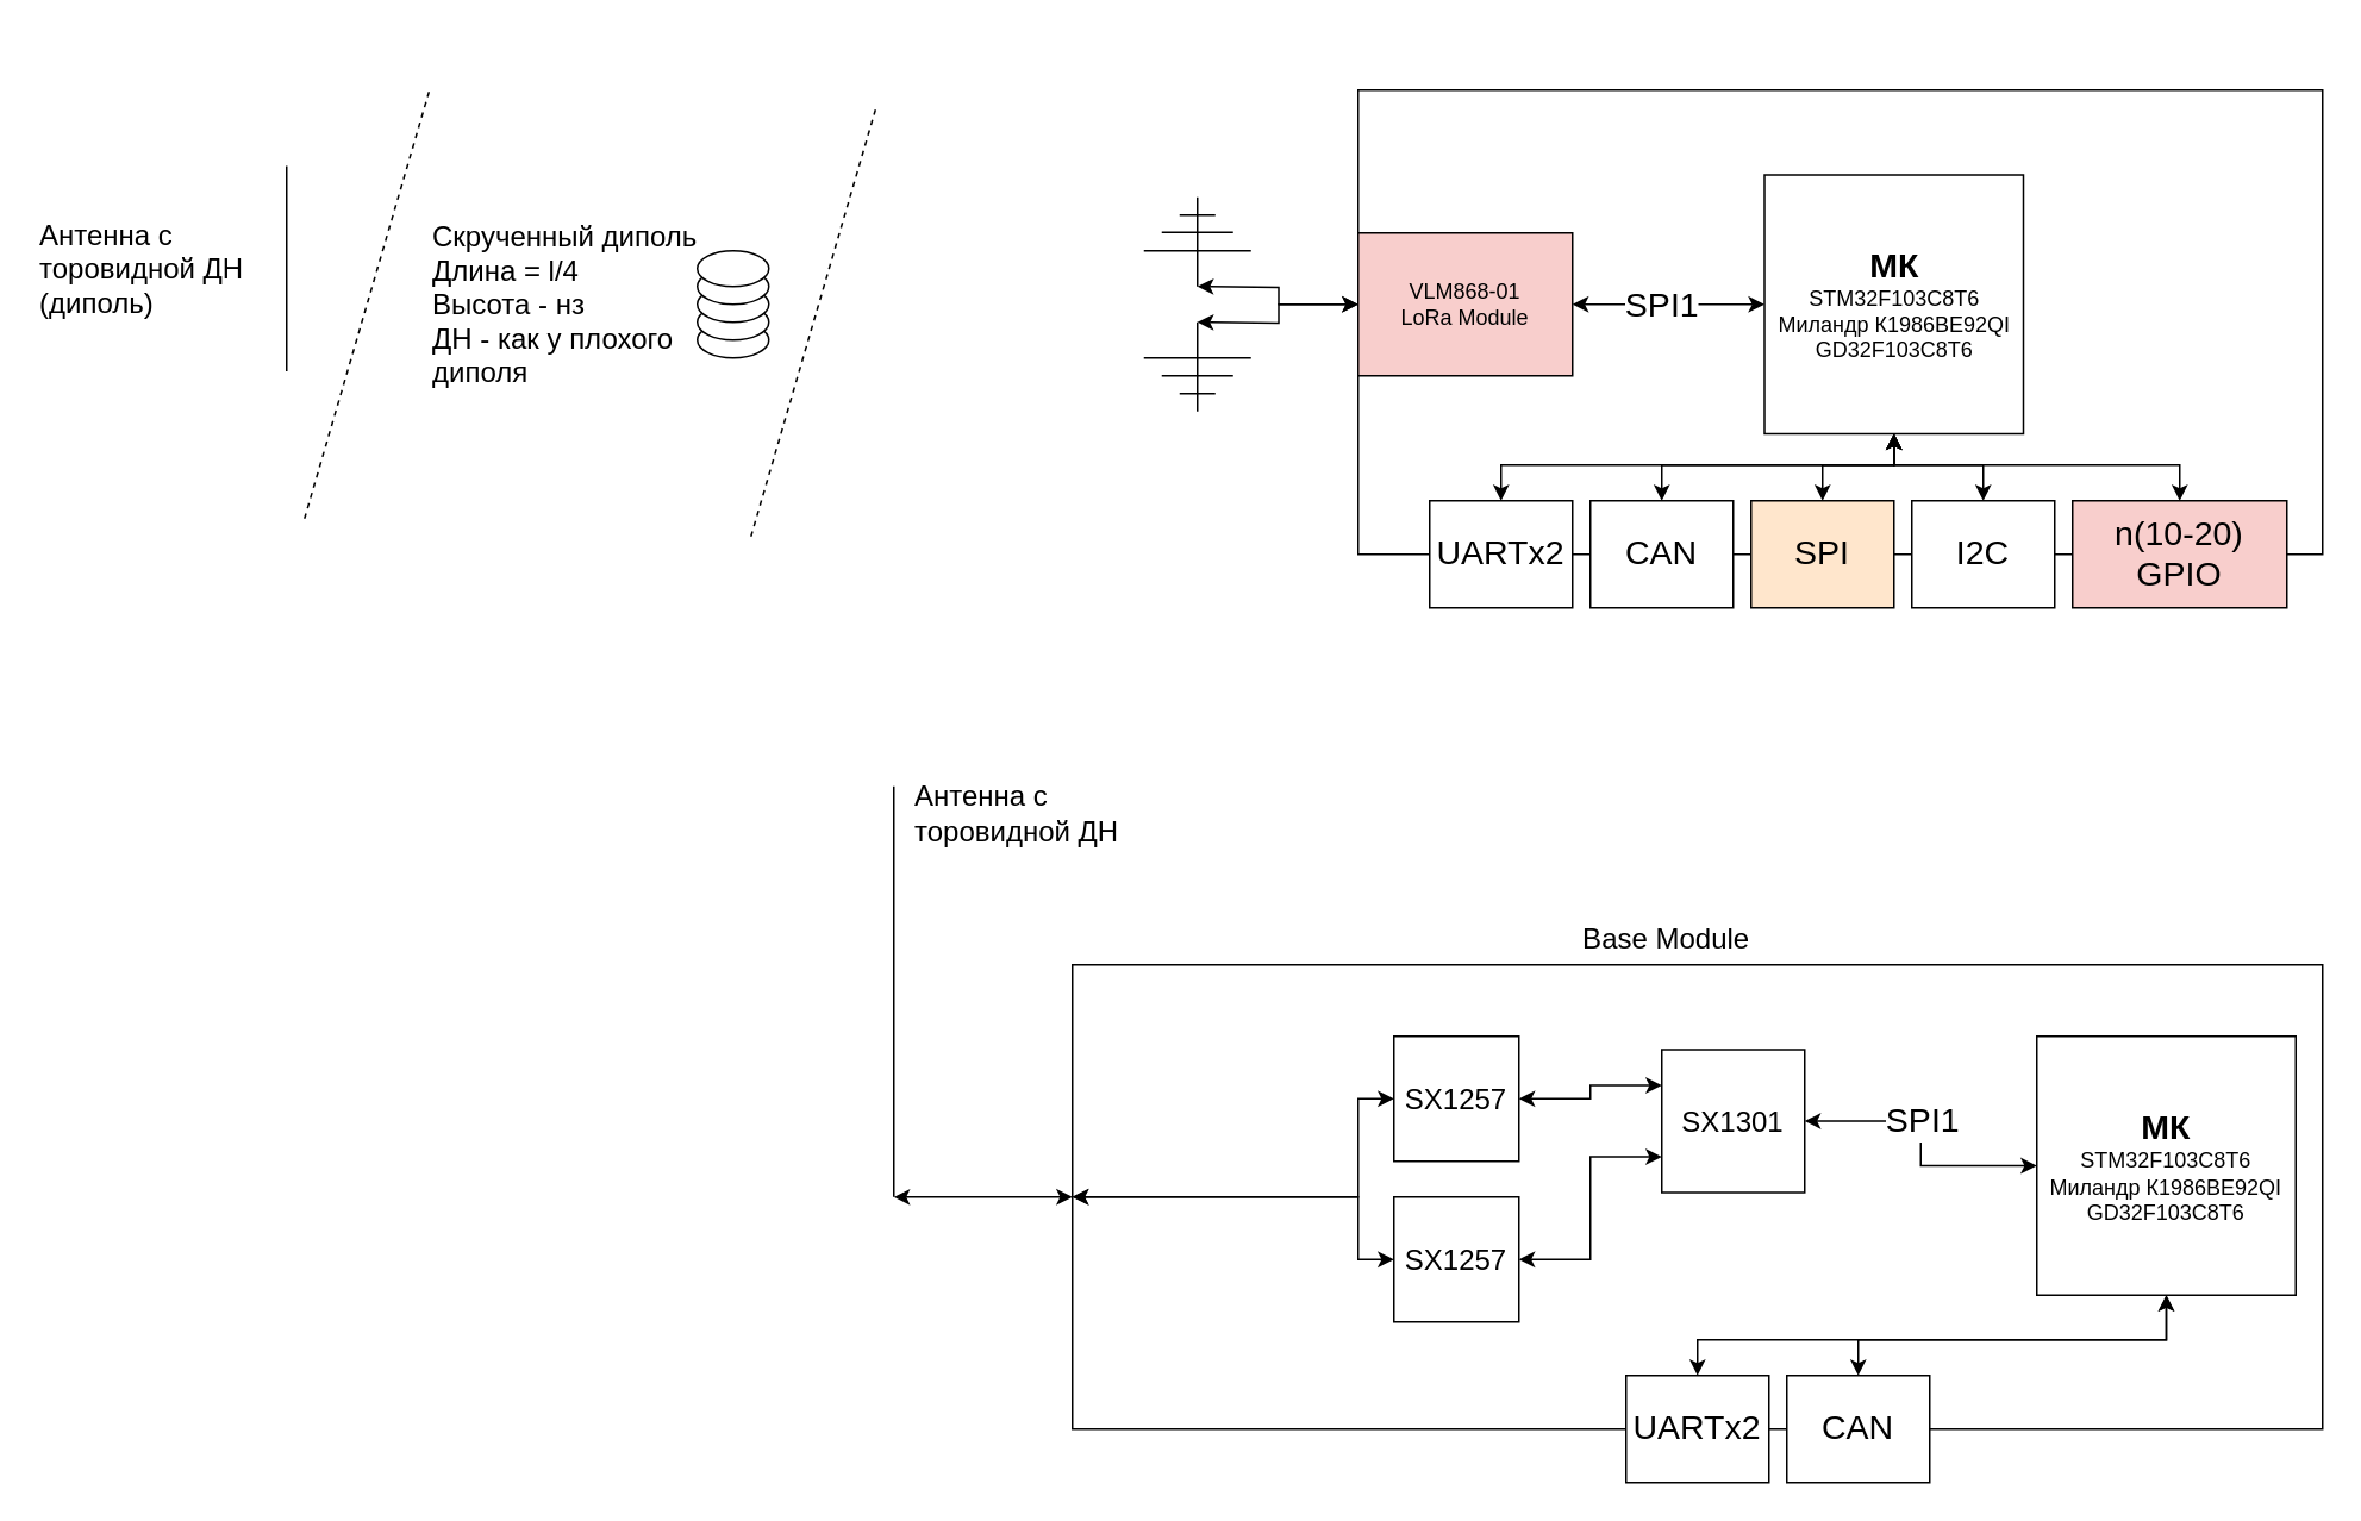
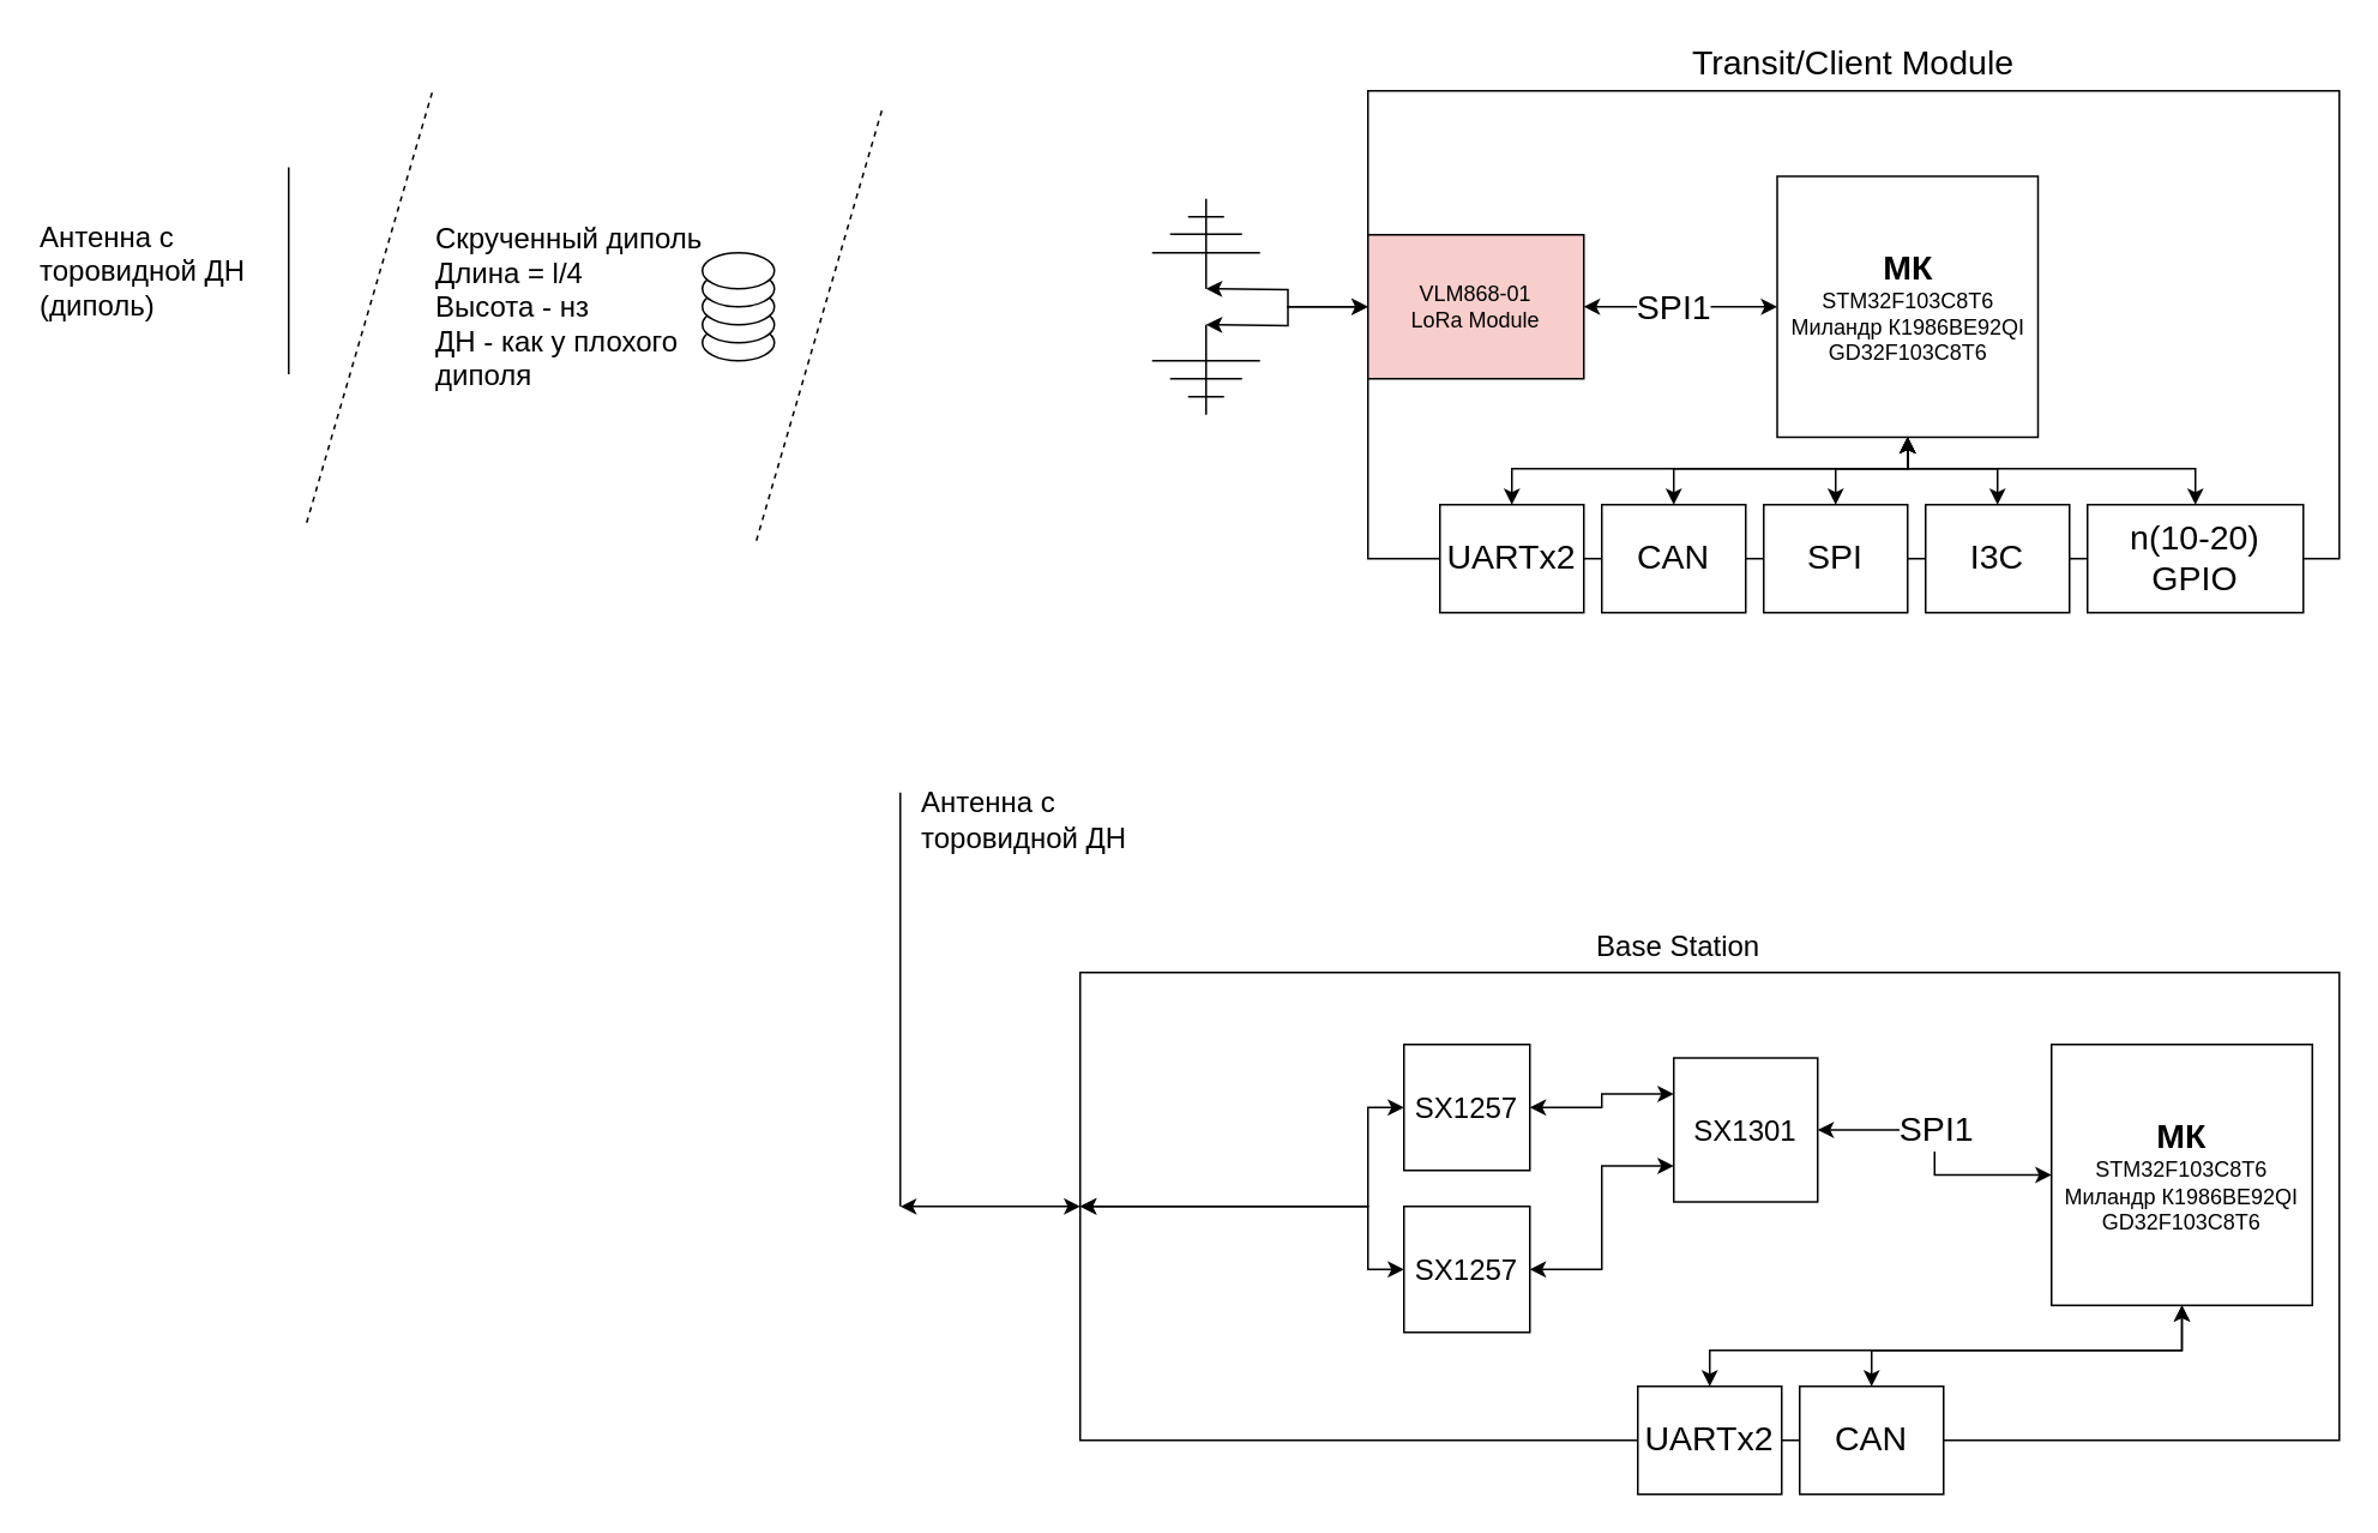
+ <mxCell id="28" value="Transit/Client Module" style="text;html=1;strokeColor=none;fillColor=none;align=center;verticalAlign=middle;whiteSpace=wrap;rounded=0;fontSize=19;" vertex="1" parent="1"><mxGeometry x="760" y="20" width="540" height="30" as="geometry" /></mxCell>
- <mxCell id="14" value="SPI" style="rounded=0;whiteSpace=wrap;html=1;fontSize=19;fillColor=#ffe6cc;" vertex="1" parent="1"><mxGeometry x="980" y="280" width="80" height="60" as="geometry" /></mxCell>
+ <mxCell id="14" value="SPI" style="rounded=0;whiteSpace=wrap;html=1;fontSize=19;" vertex="1" parent="1"><mxGeometry x="980" y="280" width="80" height="60" as="geometry" /></mxCell>
- <mxCell id="16" value="I2C" style="rounded=0;whiteSpace=wrap;html=1;fontSize=19;" vertex="1" parent="1"><mxGeometry x="1070" y="280" width="80" height="60" as="geometry" /></mxCell>
+ <mxCell id="16" value="I3C" style="rounded=0;whiteSpace=wrap;html=1;fontSize=19;" vertex="1" parent="1"><mxGeometry x="1070" y="280" width="80" height="60" as="geometry" /></mxCell>
- <mxCell id="18" value="n(10-20) GPIO" style="rounded=0;whiteSpace=wrap;html=1;fontSize=19;fillColor=#f8cecc;" vertex="1" parent="1"><mxGeometry x="1160" y="280" width="120" height="60" as="geometry" /></mxCell>
+ <mxCell id="18" value="n(10-20) GPIO" style="rounded=0;whiteSpace=wrap;html=1;fontSize=19;" vertex="1" parent="1"><mxGeometry x="1160" y="280" width="120" height="60" as="geometry" /></mxCell>
- <mxCell id="38" value="&lt;font style=&quot;font-size: 16px&quot;&gt;Base Module&amp;nbsp;&lt;span style=&quot;left: 105.728px ; top: 71.04px ; font-family: sans-serif ; transform: scalex(1.006)&quot; dir=&quot;ltr&quot;&gt;&lt;br&gt;&lt;/span&gt;&lt;/font&gt;" style="text;html=1;strokeColor=none;fillColor=none;align=center;verticalAlign=middle;whiteSpace=wrap;rounded=0;fontSize=19;" vertex="1" parent="1"><mxGeometry x="720" y="510" width="430" height="30" as="geometry" /></mxCell>
+ <mxCell id="38" value="&lt;font style=&quot;font-size: 16px&quot;&gt;Base Station&amp;nbsp;&lt;span style=&quot;left: 105.728px ; top: 71.04px ; font-family: sans-serif ; transform: scalex(1.006)&quot; dir=&quot;ltr&quot;&gt;&lt;br&gt;&lt;/span&gt;&lt;/font&gt;" style="text;html=1;strokeColor=none;fillColor=none;align=center;verticalAlign=middle;whiteSpace=wrap;rounded=0;fontSize=19;" vertex="1" parent="1"><mxGeometry x="720" y="510" width="430" height="30" as="geometry" /></mxCell>
